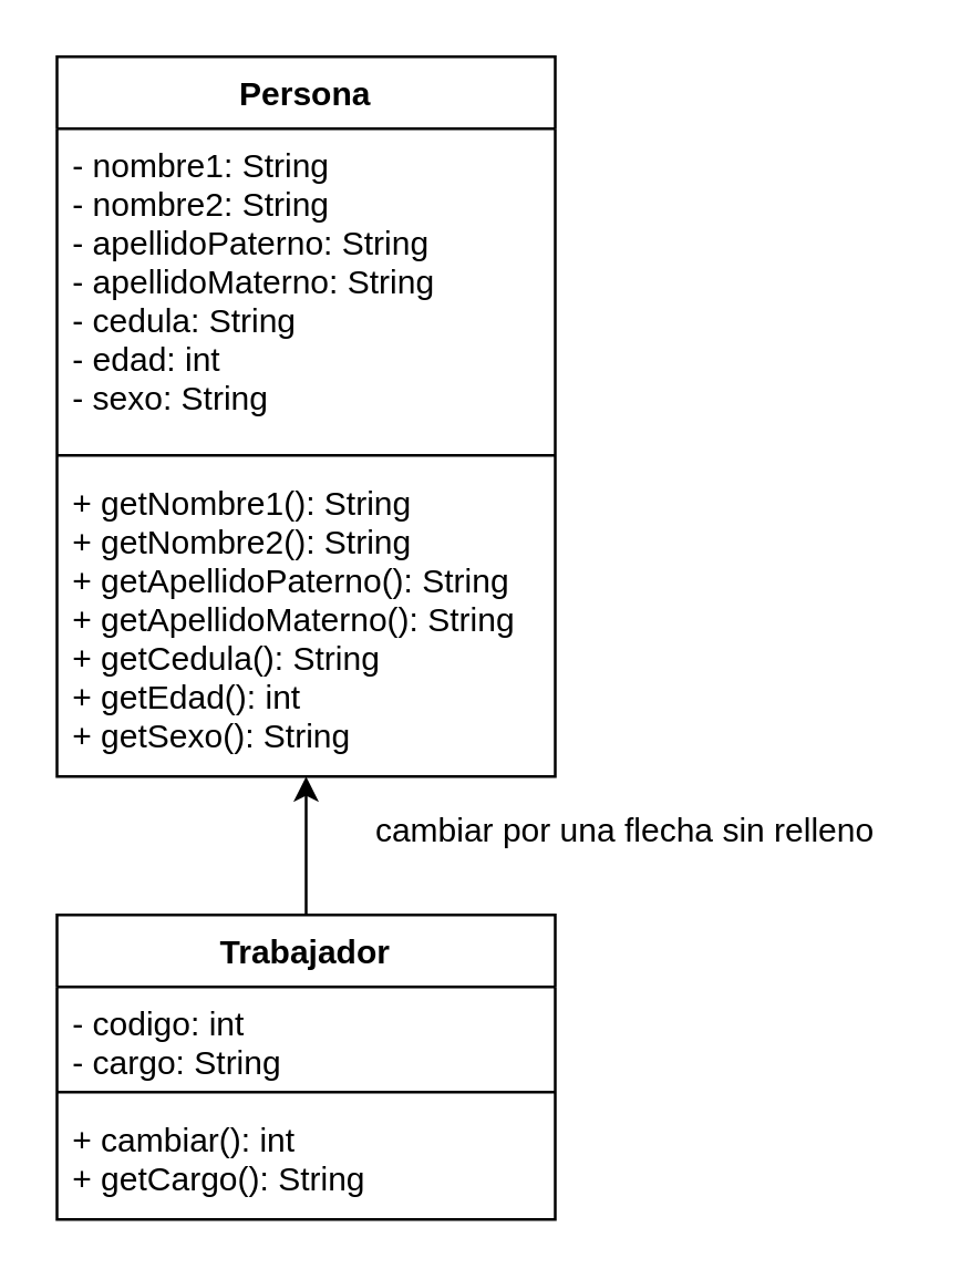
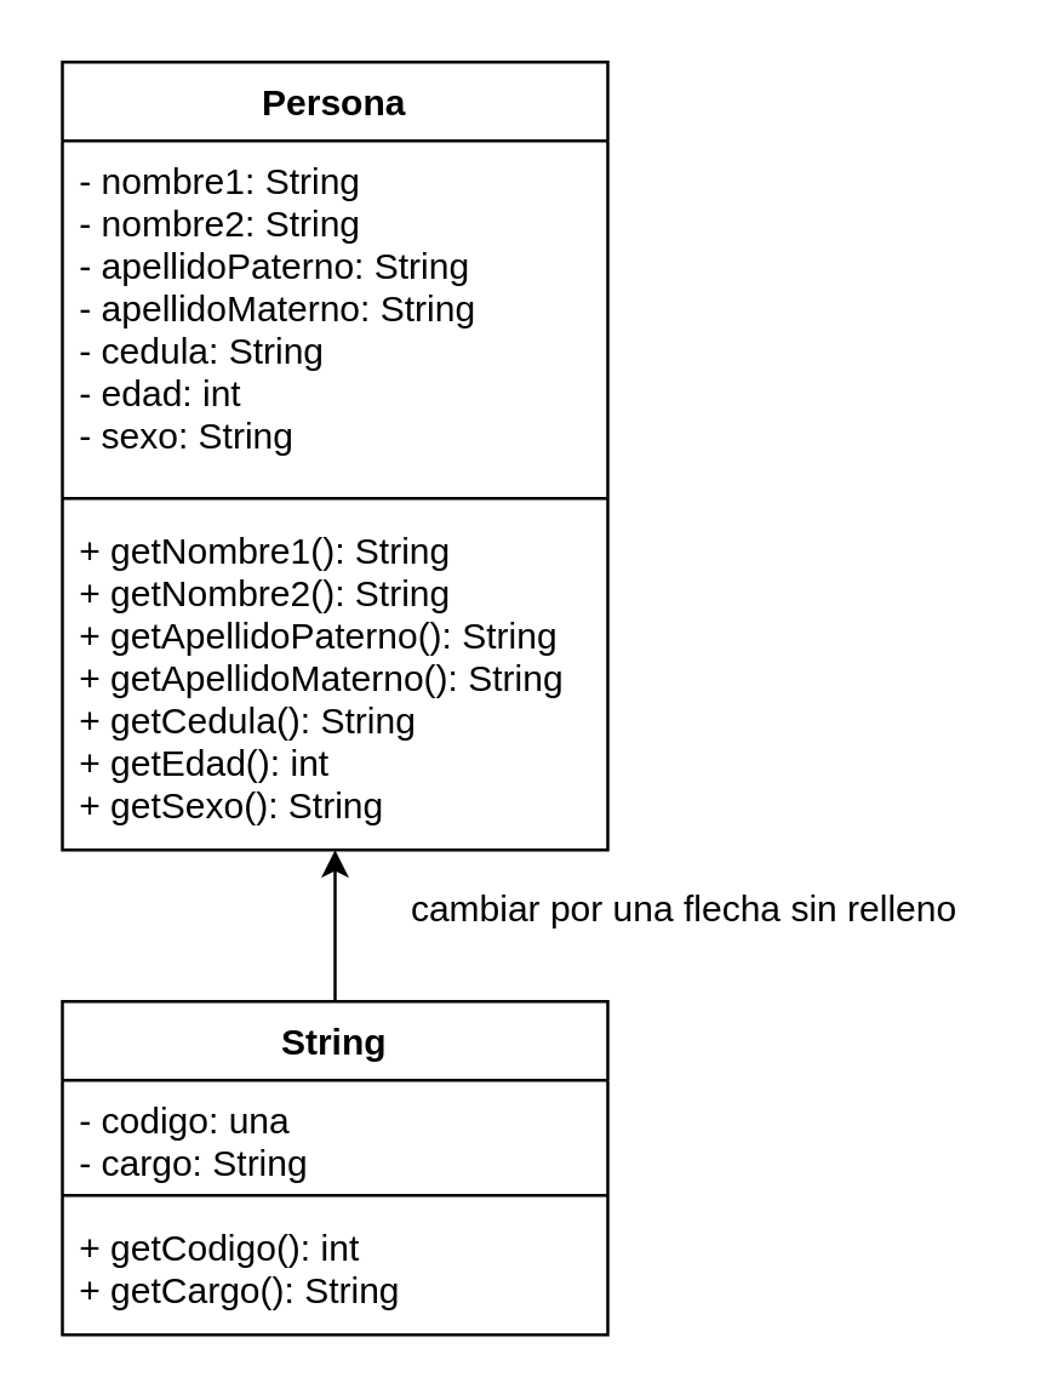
- <mxCell id="7" value="Trabajador" style="swimlane;fontStyle=1;align=center;verticalAlign=top;childLayout=stackLayout;horizontal=1;startSize=26;horizontalStack=0;resizeParent=1;resizeParentMax=0;resizeLast=0;collapsible=1;marginBottom=0;" vertex="1" parent="1"><mxGeometry x="20" y="330" width="180" height="110" as="geometry" /></mxCell>
+ <mxCell id="7" value="String" style="swimlane;fontStyle=1;align=center;verticalAlign=top;childLayout=stackLayout;horizontal=1;startSize=26;horizontalStack=0;resizeParent=1;resizeParentMax=0;resizeLast=0;collapsible=1;marginBottom=0;" vertex="1" parent="1"><mxGeometry x="20" y="330" width="180" height="110" as="geometry" /></mxCell>
- <mxCell id="8" value="- codigo: int&#10;- cargo: String" style="text;strokeColor=none;fillColor=none;align=left;verticalAlign=top;spacingLeft=4;spacingRight=4;overflow=hidden;rotatable=0;points=[[0,0.5],[1,0.5]];portConstraint=eastwest;" vertex="1" parent="7"><mxGeometry y="26" width="180" height="34" as="geometry" /></mxCell>
+ <mxCell id="8" value="- codigo: una&#10;- cargo: String" style="text;strokeColor=none;fillColor=none;align=left;verticalAlign=top;spacingLeft=4;spacingRight=4;overflow=hidden;rotatable=0;points=[[0,0.5],[1,0.5]];portConstraint=eastwest;" vertex="1" parent="7"><mxGeometry y="26" width="180" height="34" as="geometry" /></mxCell>
- <mxCell id="10" value="+ cambiar(): int&#10;+ getCargo(): String" style="text;strokeColor=none;fillColor=none;align=left;verticalAlign=top;spacingLeft=4;spacingRight=4;overflow=hidden;rotatable=0;points=[[0,0.5],[1,0.5]];portConstraint=eastwest;" vertex="1" parent="7"><mxGeometry y="68" width="180" height="42" as="geometry" /></mxCell>
+ <mxCell id="10" value="+ getCodigo(): int&#10;+ getCargo(): String" style="text;strokeColor=none;fillColor=none;align=left;verticalAlign=top;spacingLeft=4;spacingRight=4;overflow=hidden;rotatable=0;points=[[0,0.5],[1,0.5]];portConstraint=eastwest;" vertex="1" parent="7"><mxGeometry y="68" width="180" height="42" as="geometry" /></mxCell>
